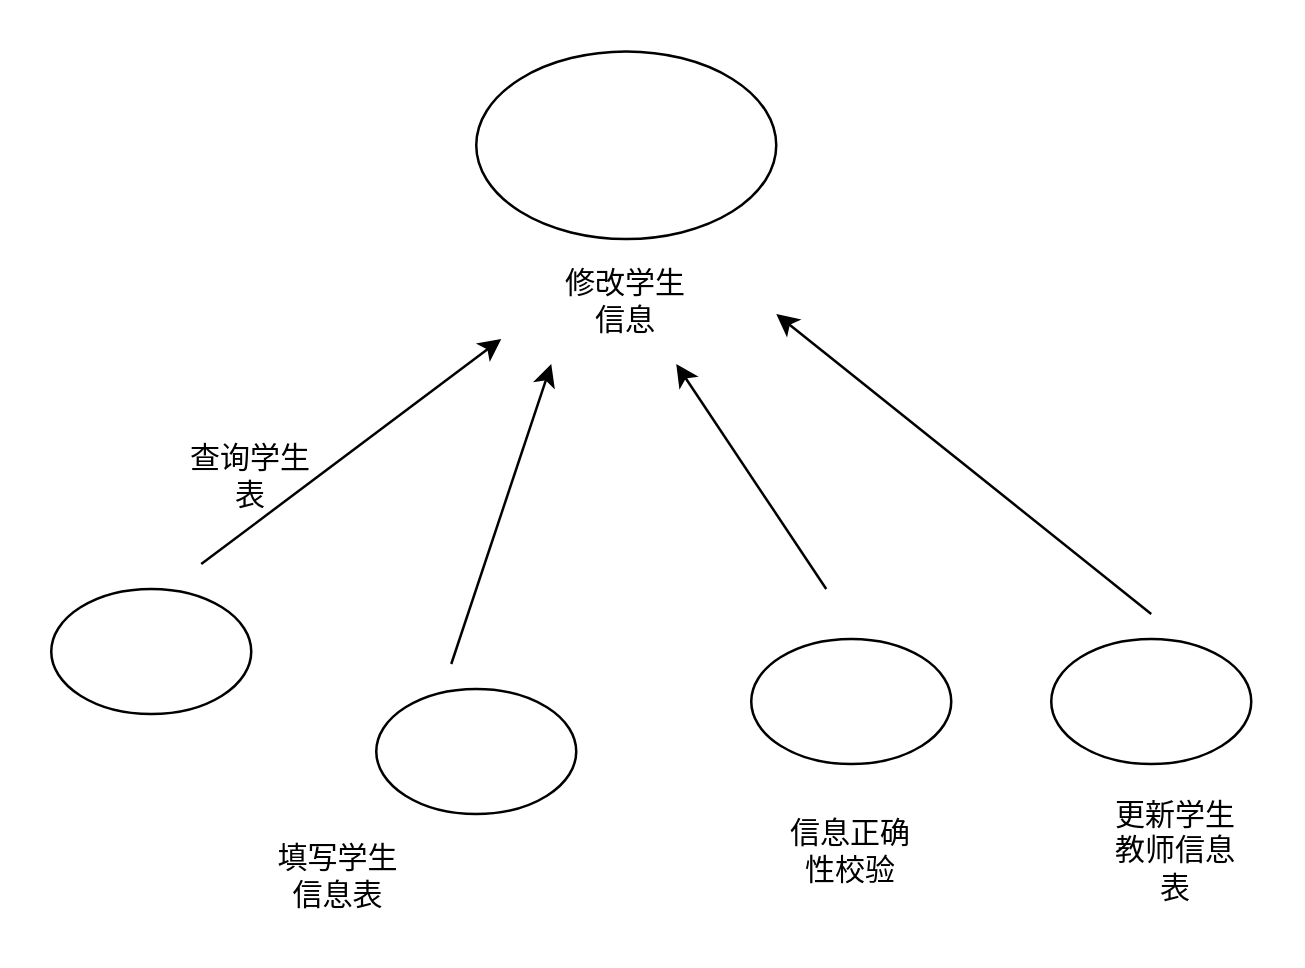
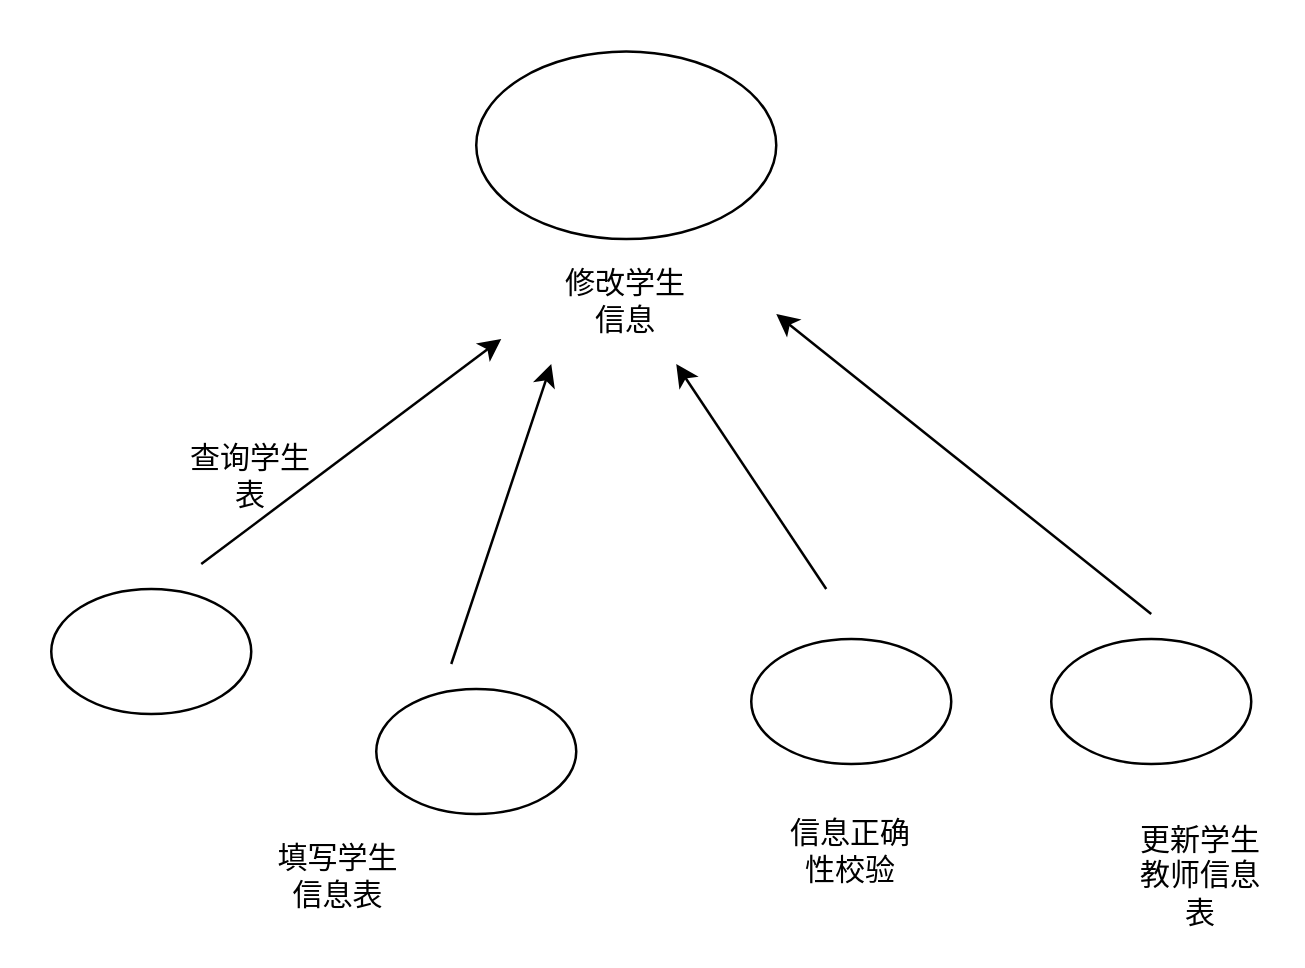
- <mxCell id="11" value="更新学生教师信息表" style="text;html=1;strokeColor=none;fillColor=none;align=center;verticalAlign=middle;whiteSpace=wrap;rounded=0;" vertex="1" parent="1"><mxGeometry x="440" y="325" width="60" height="30" as="geometry" /></mxCell>
+ <mxCell id="11" value="更新学生教师信息表" style="text;html=1;strokeColor=none;fillColor=none;align=center;verticalAlign=middle;whiteSpace=wrap;rounded=0;" vertex="1" parent="1"><mxGeometry x="450" y="335" width="60" height="30" as="geometry" /></mxCell>
